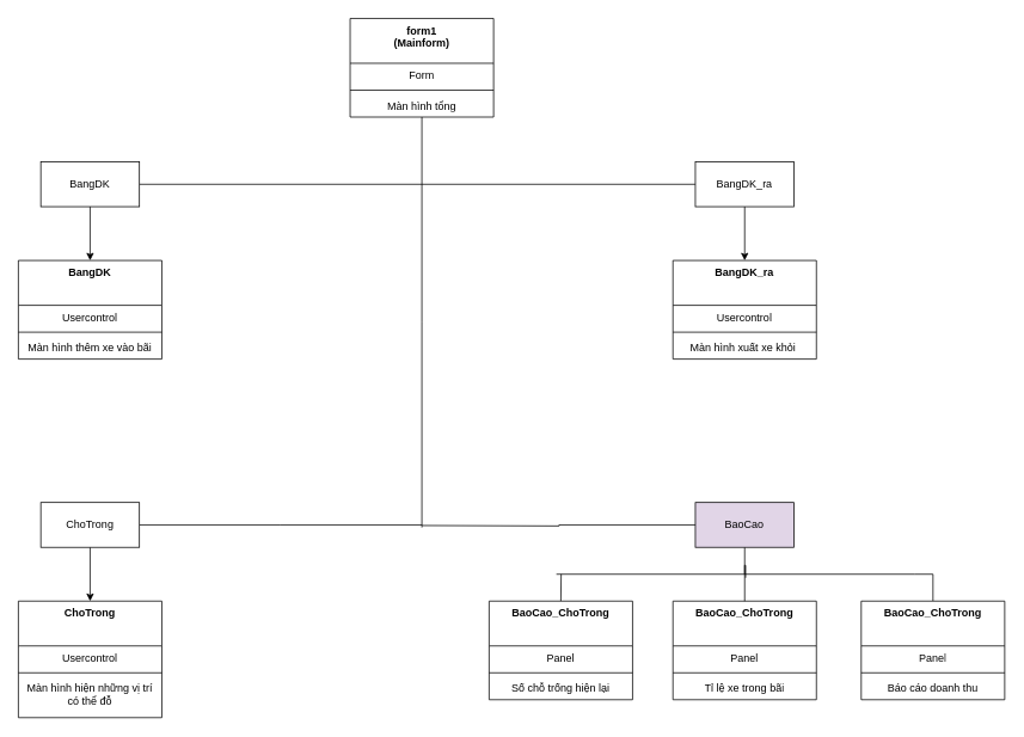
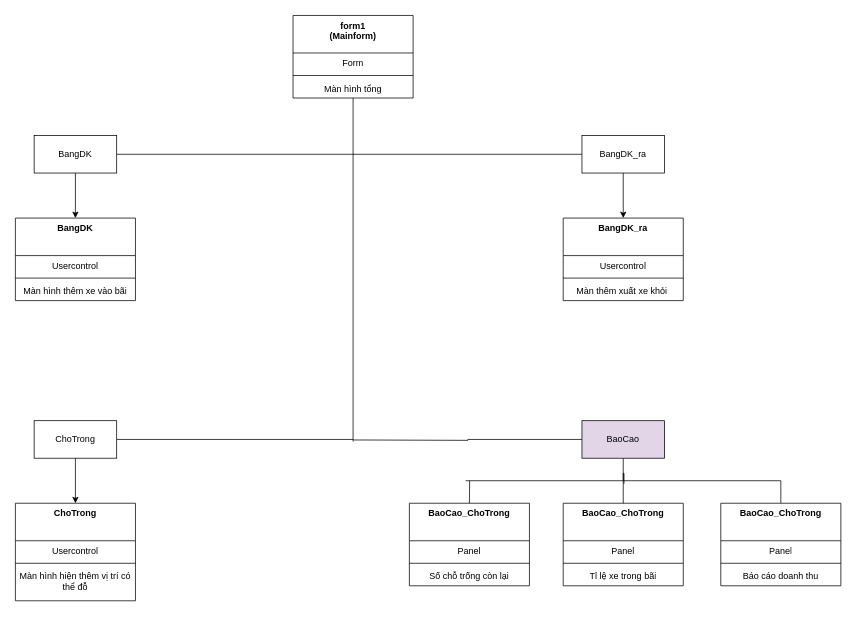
- <mxCell id="19" value="Màn hình xuất xe khỏi&amp;nbsp;" style="text;strokeColor=none;fillColor=none;align=center;verticalAlign=top;spacingLeft=4;spacingRight=4;overflow=hidden;rotatable=0;points=[[0,0.5],[1,0.5]];portConstraint=eastwest;whiteSpace=wrap;html=1;" vertex="1" parent="16"><mxGeometry y="84" width="160" height="26" as="geometry" /></mxCell>
+ <mxCell id="19" value="Màn thêm xuất xe khỏi&amp;nbsp;" style="text;strokeColor=none;fillColor=none;align=center;verticalAlign=top;spacingLeft=4;spacingRight=4;overflow=hidden;rotatable=0;points=[[0,0.5],[1,0.5]];portConstraint=eastwest;whiteSpace=wrap;html=1;" vertex="1" parent="16"><mxGeometry y="84" width="160" height="26" as="geometry" /></mxCell>
- <mxCell id="34" value="Số chỗ trống hiện lại" style="text;strokeColor=none;fillColor=none;align=center;verticalAlign=top;spacingLeft=4;spacingRight=4;overflow=hidden;rotatable=0;points=[[0,0.5],[1,0.5]];portConstraint=eastwest;whiteSpace=wrap;html=1;" vertex="1" parent="31"><mxGeometry y="84" width="160" height="26" as="geometry" /></mxCell>
+ <mxCell id="34" value="Số chỗ trống còn lại" style="text;strokeColor=none;fillColor=none;align=center;verticalAlign=top;spacingLeft=4;spacingRight=4;overflow=hidden;rotatable=0;points=[[0,0.5],[1,0.5]];portConstraint=eastwest;whiteSpace=wrap;html=1;" vertex="1" parent="31"><mxGeometry y="84" width="160" height="26" as="geometry" /></mxCell>
- <mxCell id="29" value="Màn hình hiện những vị trí có thể đỗ" style="text;strokeColor=none;fillColor=none;align=center;verticalAlign=top;spacingLeft=4;spacingRight=4;overflow=hidden;rotatable=0;points=[[0,0.5],[1,0.5]];portConstraint=eastwest;whiteSpace=wrap;html=1;" vertex="1" parent="26"><mxGeometry y="84" width="160" height="46" as="geometry" /></mxCell>
+ <mxCell id="29" value="Màn hình hiện thêm vị trí có thể đỗ" style="text;strokeColor=none;fillColor=none;align=center;verticalAlign=top;spacingLeft=4;spacingRight=4;overflow=hidden;rotatable=0;points=[[0,0.5],[1,0.5]];portConstraint=eastwest;whiteSpace=wrap;html=1;" vertex="1" parent="26"><mxGeometry y="84" width="160" height="46" as="geometry" /></mxCell>
